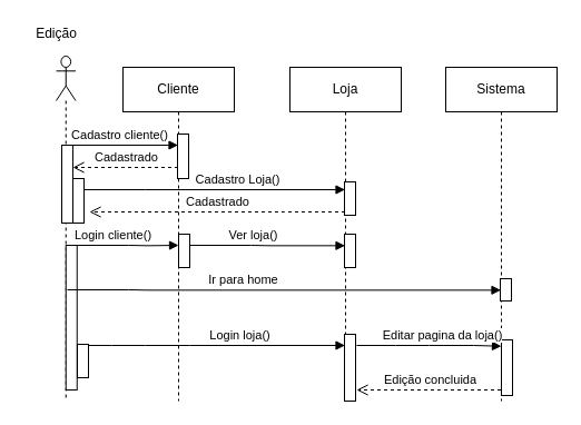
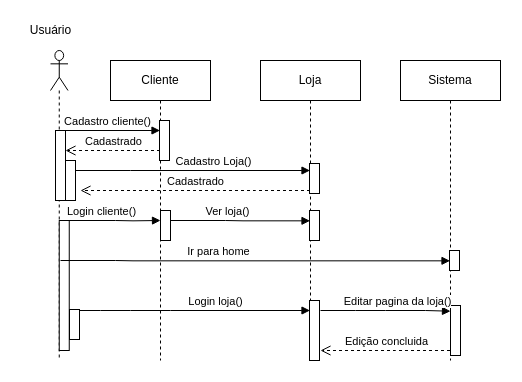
- <mxCell id="14" value="Edição" style="text;html=1;align=center;verticalAlign=middle;resizable=0;points=[];autosize=1;strokeColor=none;fillColor=none;" vertex="1" parent="1"><mxGeometry x="20" y="20" width="60" height="20" as="geometry" /></mxCell>
+ <mxCell id="14" value="Usuário" style="text;html=1;align=center;verticalAlign=middle;resizable=0;points=[];autosize=1;strokeColor=none;fillColor=none;" vertex="1" parent="1"><mxGeometry x="20" y="20" width="60" height="20" as="geometry" /></mxCell>
